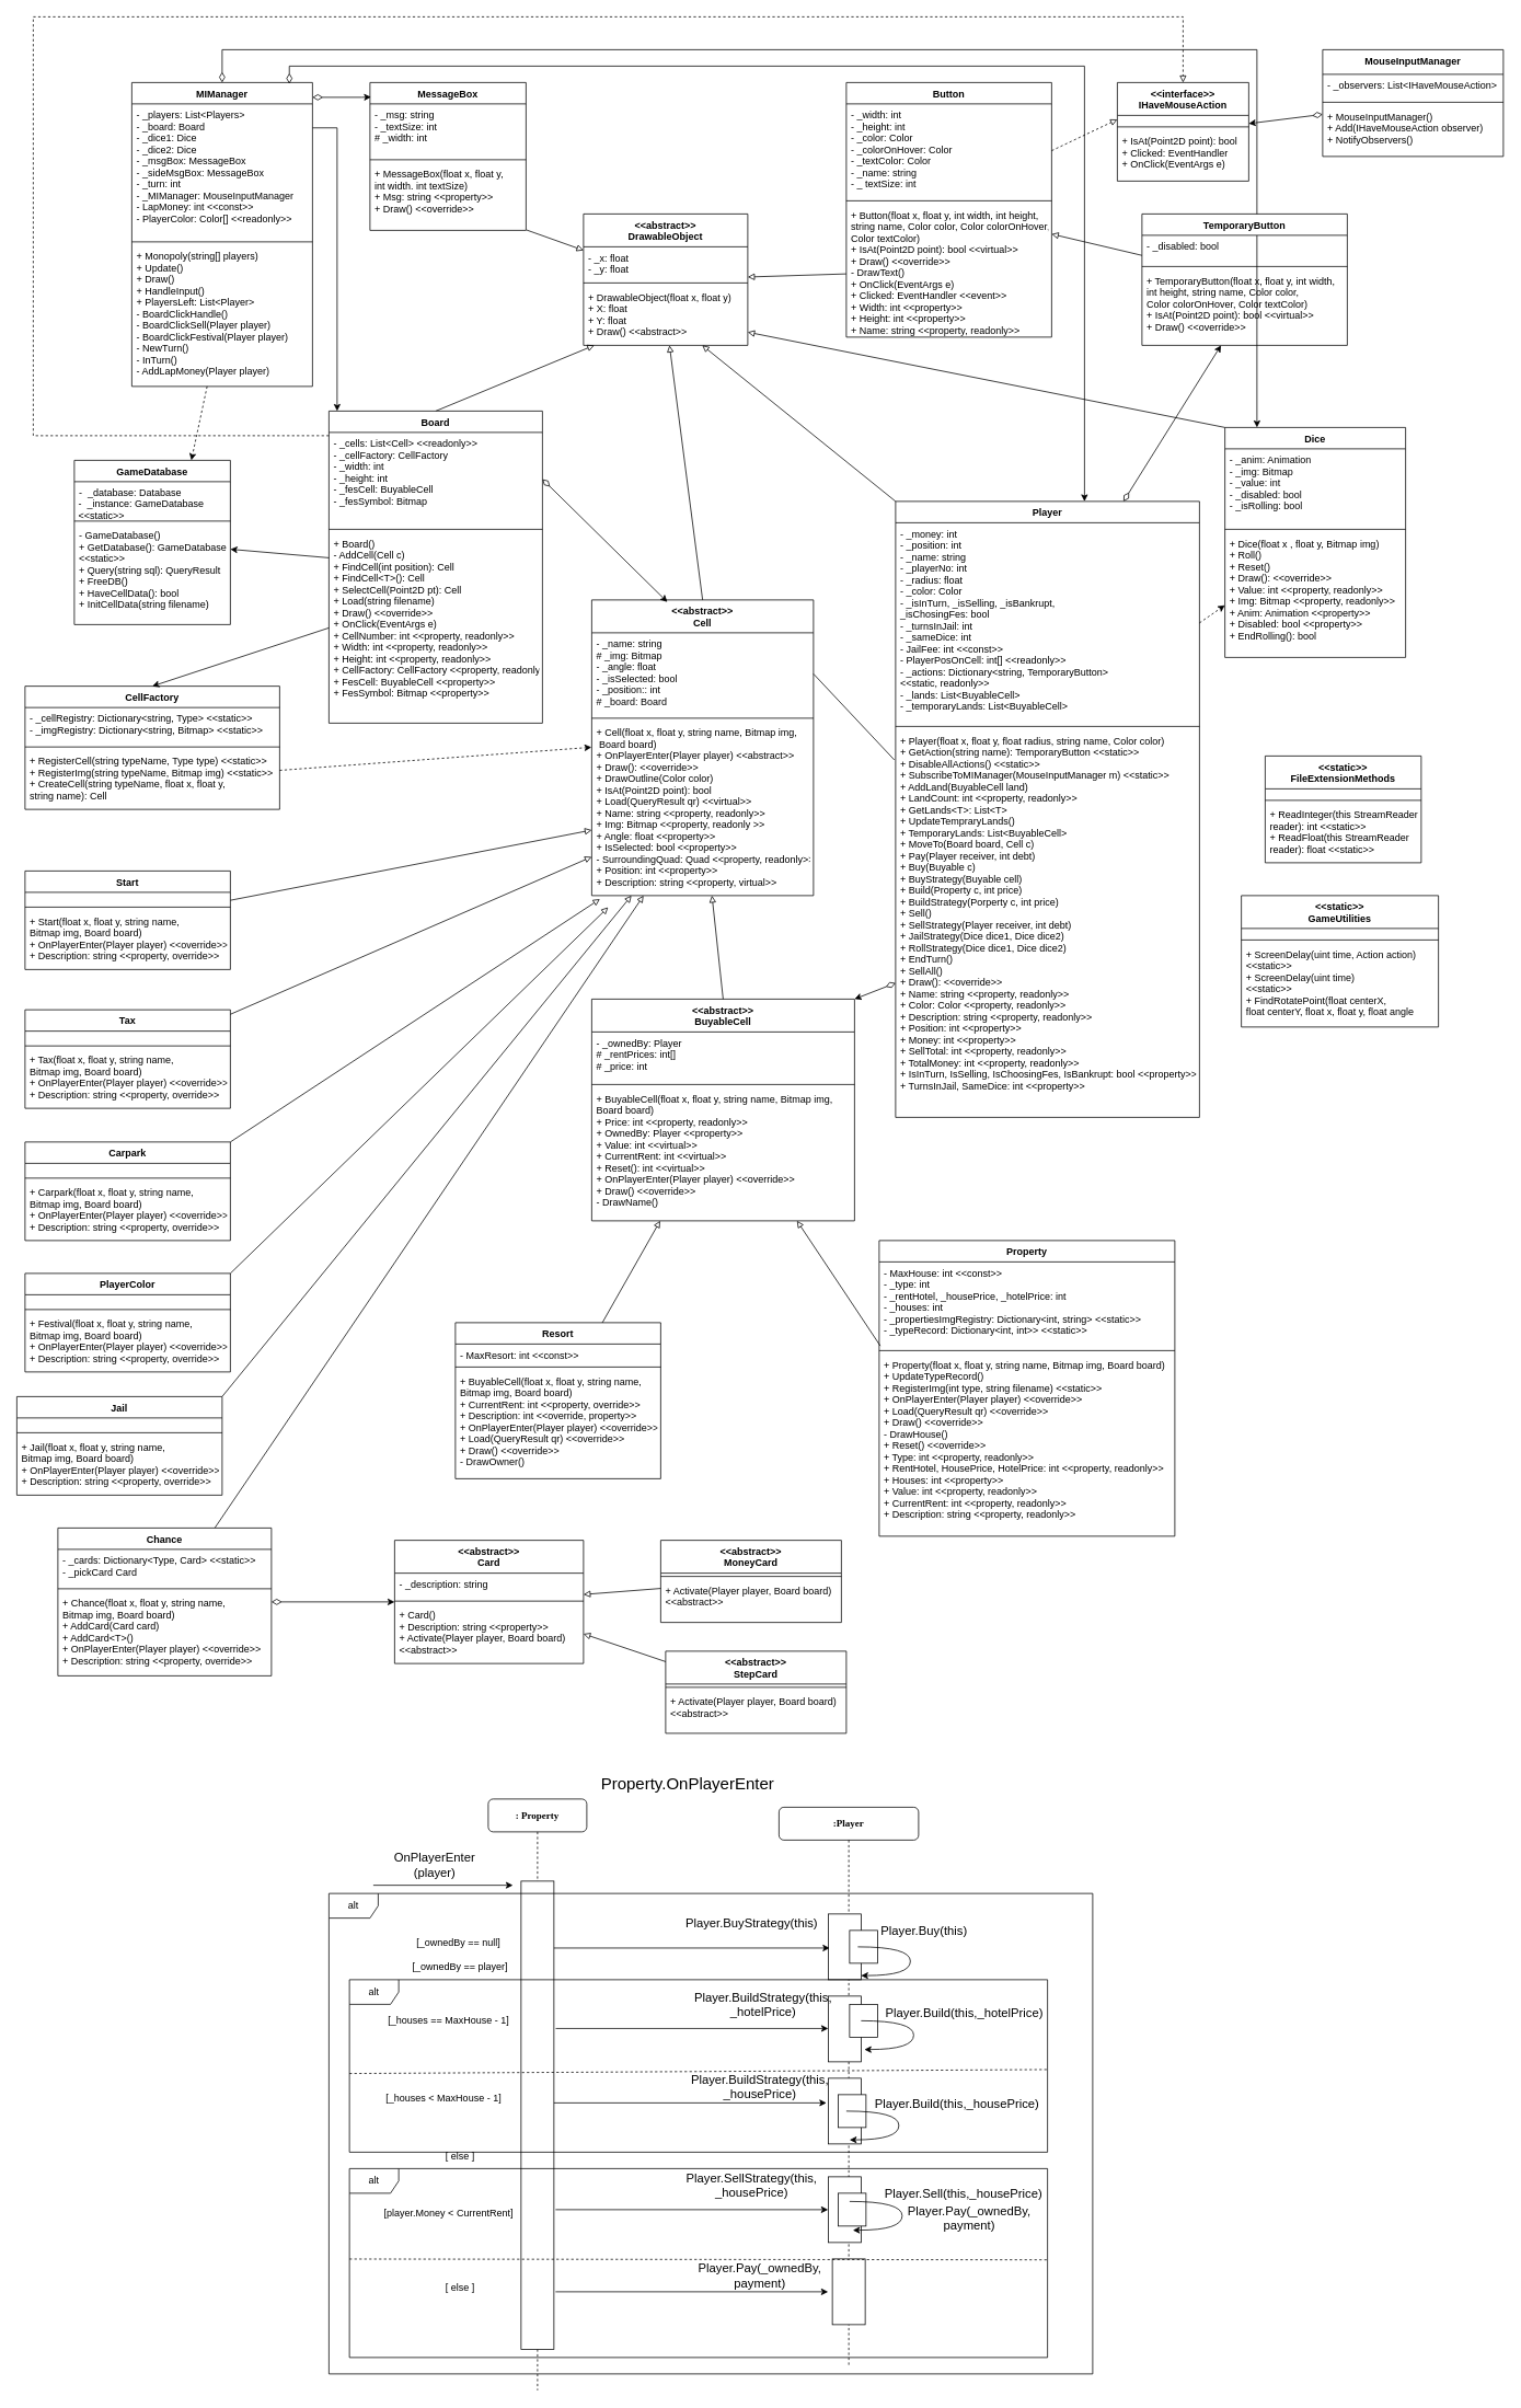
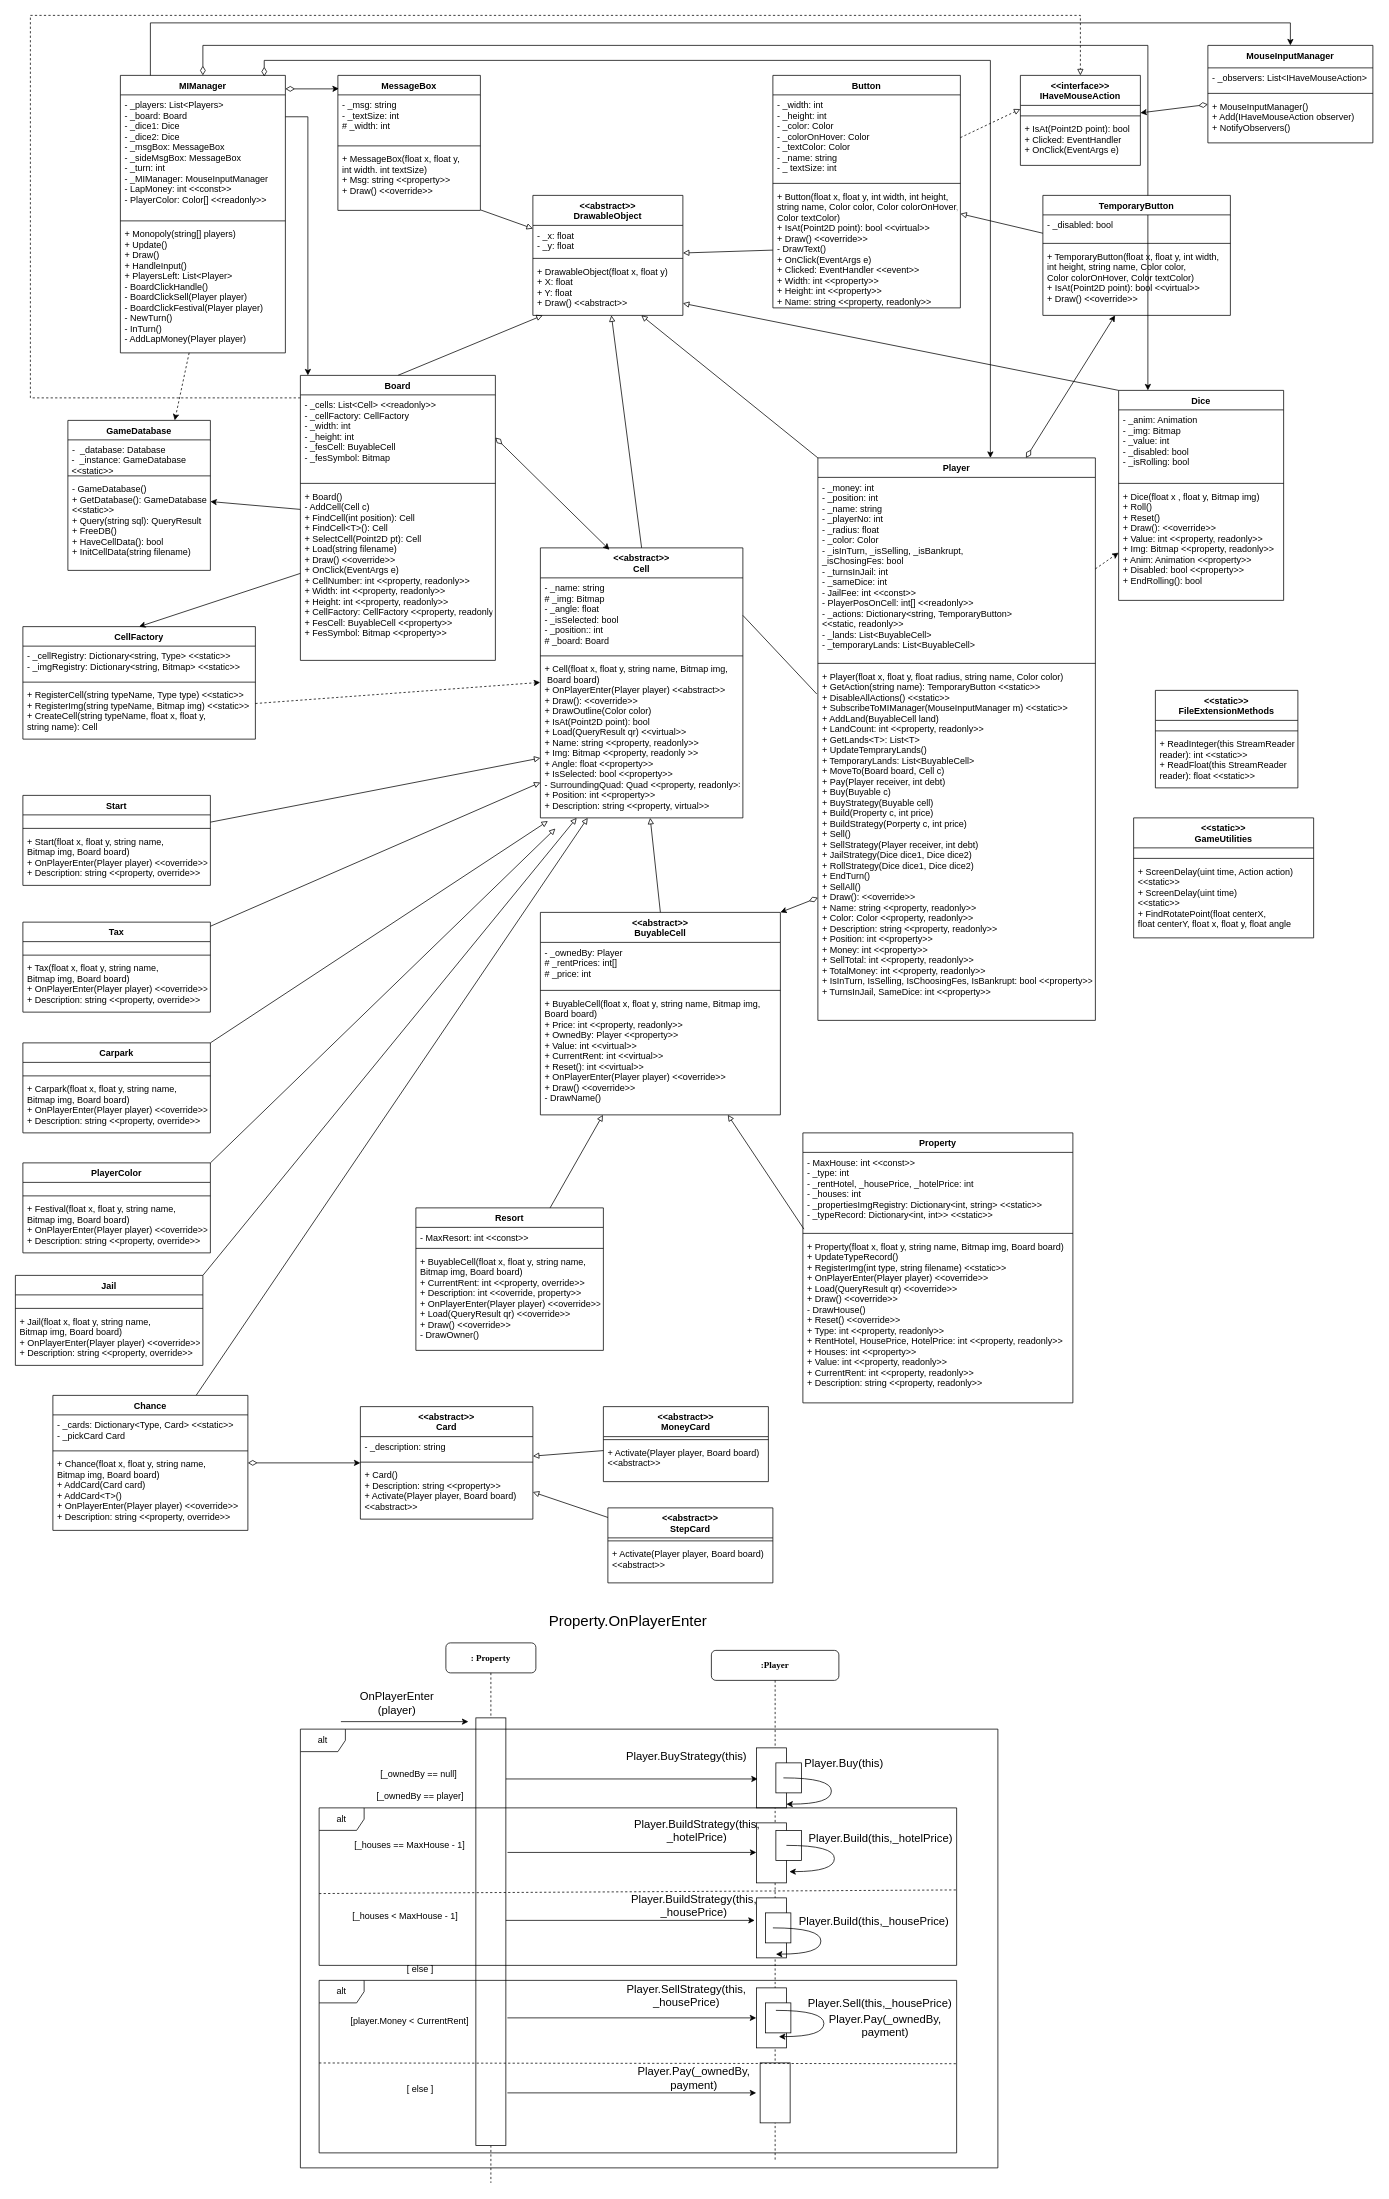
+ <mxCell id="141" style="edgeStyle=orthogonalEdgeStyle;rounded=0;orthogonalLoop=1;jettySize=auto;html=1;startArrow=none;startFill=0;endArrow=classic;endFill=1;startSize=6;sourcePerimeterSpacing=0;strokeColor=default;entryX=0.5;entryY=0;entryDx=0;entryDy=0;" edge="1" parent="1" source="11" target="120"><mxGeometry relative="1" as="geometry"><mxPoint x="550" y="-169.948" as="sourcePoint" /><Array as="points"><mxPoint x="200" y="30" /><mxPoint x="1720" y="30" /></Array><mxPoint x="580" y="174.86" as="targetPoint" /></mxGeometry></mxCell>
- <mxCell id="166" value="&lt;span style=&quot;font-size: 20px&quot;&gt;Property.OnPlayerEnter&lt;br&gt;&lt;/span&gt;" style="text;html=1;strokeColor=none;fillColor=none;align=center;verticalAlign=middle;whiteSpace=wrap;rounded=0;" vertex="1" parent="1"><mxGeometry x="722" y="2160" width="230" height="20" as="geometry" /></mxCell>
+ <mxCell id="166" value="&lt;span style=&quot;font-size: 20px&quot;&gt;Property.OnPlayerEnter&lt;br&gt;&lt;/span&gt;" style="text;html=1;strokeColor=none;fillColor=none;align=center;verticalAlign=middle;whiteSpace=wrap;rounded=0;" vertex="1" parent="1"><mxGeometry x="722" y="2150" width="230" height="20" as="geometry" /></mxCell>
